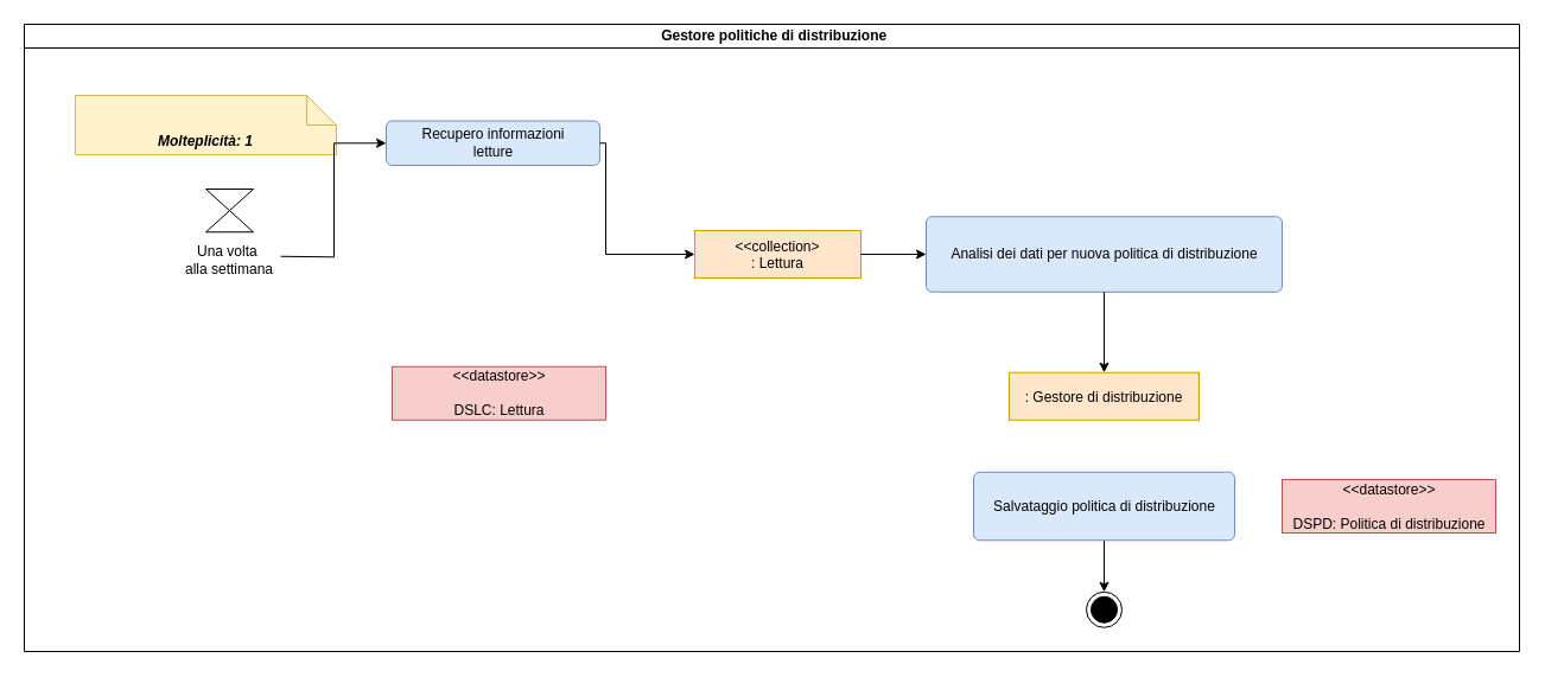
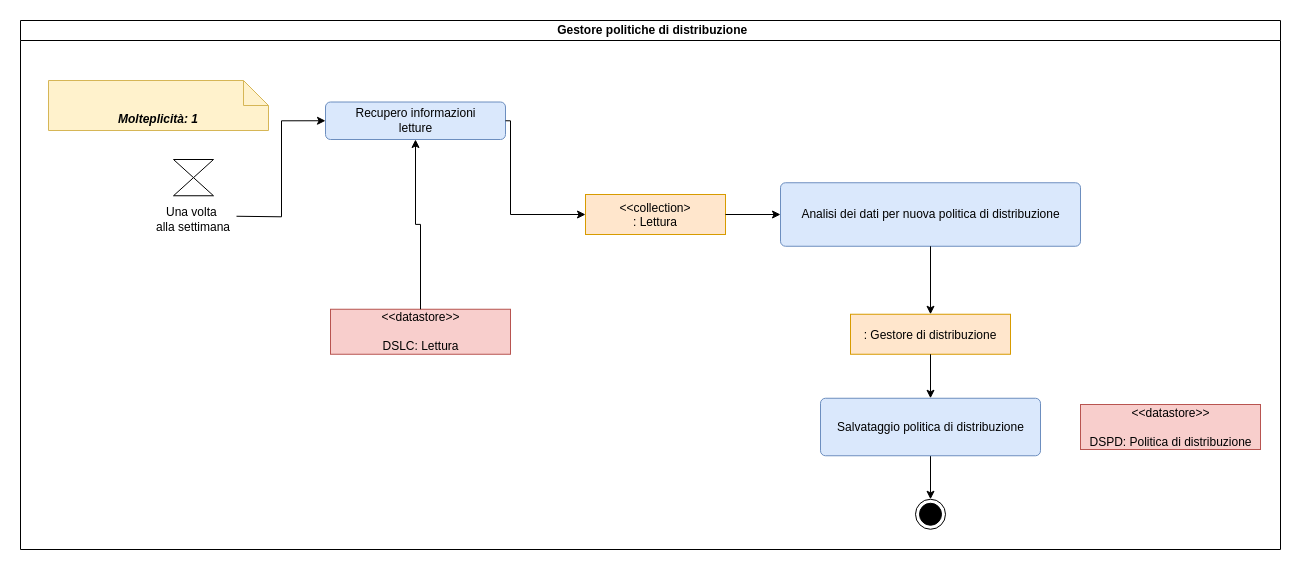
- <mxCell id="3" value="&lt;i&gt;&lt;b&gt;Molteplicità: 1&lt;/b&gt;&lt;/i&gt;" style="shape=note2;boundedLbl=1;whiteSpace=wrap;html=1;size=25;verticalAlign=top;align=center;fillColor=#fff2cc;strokeColor=#d6b656;gradientColor=none;" parent="2" vertex="1"><mxGeometry x="43" y="60" width="220" height="50" as="geometry" /></mxCell>
+ <mxCell id="3" value="&lt;i&gt;&lt;b&gt;Molteplicità: 1&lt;/b&gt;&lt;/i&gt;" style="shape=note2;boundedLbl=1;whiteSpace=wrap;html=1;size=25;verticalAlign=top;align=center;fillColor=#fff2cc;strokeColor=#d6b656;gradientColor=none;" parent="2" vertex="1"><mxGeometry x="28" y="60" width="220" height="50" as="geometry" /></mxCell>
+ <mxCell id="10" style="edgeStyle=orthogonalEdgeStyle;rounded=0;orthogonalLoop=1;jettySize=auto;html=1;entryX=0.5;entryY=1;entryDx=0;entryDy=0;" edge="1" parent="2" source="6" target="9"><mxGeometry relative="1" as="geometry"><mxPoint x="400" y="208.75" as="targetPoint" /><Array as="points" /></mxGeometry></mxCell>
+ <mxCell id="19" style="edgeStyle=orthogonalEdgeStyle;rounded=0;orthogonalLoop=1;jettySize=auto;html=1;entryX=0.5;entryY=0;entryDx=0;entryDy=0;" edge="1" parent="2" source="15" target="18"><mxGeometry relative="1" as="geometry" /></mxCell>
